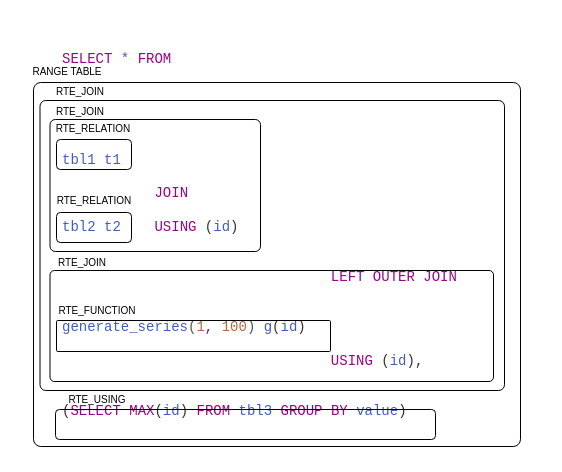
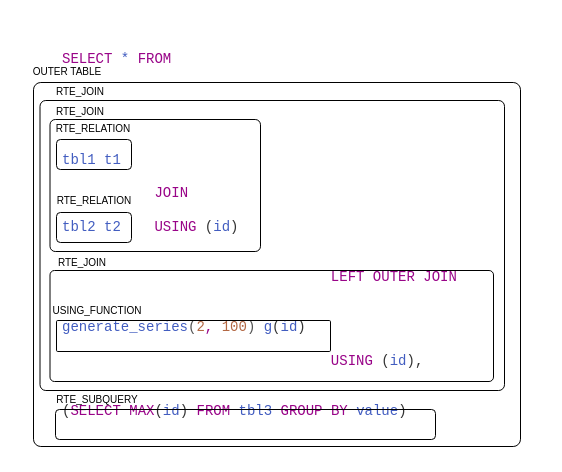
- <mxCell id="18" value="RANGE TABLE" style="text;html=1;align=center;verticalAlign=middle;whiteSpace=wrap;rounded=0;fontSize=10;" parent="1" vertex="1"><mxGeometry x="20" y="56" width="94" height="30" as="geometry" /></mxCell>
+ <mxCell id="18" value="OUTER TABLE" style="text;html=1;align=center;verticalAlign=middle;whiteSpace=wrap;rounded=0;fontSize=10;" parent="1" vertex="1"><mxGeometry x="20" y="56" width="94" height="30" as="geometry" /></mxCell>
- <mxCell id="2" value="&lt;div style=&quot;font-size: 14px;&quot;&gt;&lt;span style=&quot;background-color: initial; font-size: 14px;&quot;&gt;&lt;font color=&quot;#990488&quot; style=&quot;font-size: 14px;&quot;&gt;SELECT&lt;/font&gt;&amp;nbsp;&lt;font color=&quot;#425dc0&quot; style=&quot;font-size: 14px;&quot;&gt;*&lt;/font&gt;&lt;font color=&quot;#990488&quot; style=&quot;font-size: 14px;&quot;&gt;&amp;nbsp;FROM&lt;/font&gt;&lt;/span&gt;&lt;/div&gt;&lt;div style=&quot;font-size: 14px;&quot;&gt;&lt;span style=&quot;background-color: initial; font-size: 14px;&quot;&gt;&lt;br style=&quot;font-size: 14px;&quot;&gt;&lt;/span&gt;&lt;/div&gt;&lt;div style=&quot;font-size: 14px;&quot;&gt;&lt;span style=&quot;background-color: initial; font-size: 14px;&quot;&gt;&amp;nbsp;&lt;/span&gt;&lt;/div&gt;&lt;div style=&quot;font-size: 14px;&quot;&gt;&lt;span style=&quot;background-color: initial; font-size: 14px;&quot;&gt;&lt;font color=&quot;#425dc0&quot; style=&quot;font-size: 14px;&quot;&gt;&lt;br style=&quot;font-size: 14px;&quot;&gt;&lt;/font&gt;&lt;/span&gt;&lt;/div&gt;&lt;div style=&quot;font-size: 14px;&quot;&gt;&lt;span style=&quot;background-color: initial; font-size: 14px;&quot;&gt;&lt;font color=&quot;#425dc0&quot; style=&quot;font-size: 14px;&quot;&gt;&lt;br style=&quot;font-size: 14px;&quot;&gt;&lt;/font&gt;&lt;/span&gt;&lt;/div&gt;&lt;div style=&quot;font-size: 14px;&quot;&gt;&lt;span style=&quot;background-color: initial; font-size: 14px;&quot;&gt;&lt;font color=&quot;#425dc0&quot; style=&quot;font-size: 14px;&quot;&gt;&lt;br style=&quot;font-size: 14px;&quot;&gt;&lt;/font&gt;&lt;/span&gt;&lt;/div&gt;&lt;div style=&quot;font-size: 14px;&quot;&gt;&lt;span style=&quot;background-color: initial; font-size: 14px;&quot;&gt;&lt;font color=&quot;#425dc0&quot; style=&quot;font-size: 14px;&quot;&gt;tbl1 t1&lt;/font&gt;&lt;font color=&quot;#990488&quot; style=&quot;font-size: 14px;&quot;&gt;&amp;nbsp;&lt;/font&gt;&lt;/span&gt;&lt;/div&gt;&lt;div style=&quot;font-size: 14px;&quot;&gt;&lt;span style=&quot;background-color: initial; color: rgb(153, 4, 136); font-size: 14px;&quot;&gt;&lt;br style=&quot;font-size: 14px;&quot;&gt;&lt;/span&gt;&lt;/div&gt;&lt;div style=&quot;font-size: 14px;&quot;&gt;&lt;span style=&quot;background-color: initial; color: rgb(153, 4, 136); font-size: 14px;&quot;&gt;&lt;span style=&quot;white-space: pre; font-size: 14px;&quot;&gt;&#09;&lt;/span&gt;&amp;nbsp; &amp;nbsp;JOIN&amp;nbsp;&lt;/span&gt;&lt;/div&gt;&lt;div style=&quot;font-size: 14px;&quot;&gt;&lt;span style=&quot;background-color: initial; color: rgb(66, 93, 192); font-size: 14px;&quot;&gt;&lt;br style=&quot;font-size: 14px;&quot;&gt;&lt;/span&gt;&lt;/div&gt;&lt;div style=&quot;font-size: 14px;&quot;&gt;&lt;span style=&quot;background-color: initial; color: rgb(66, 93, 192); font-size: 14px;&quot;&gt;tbl2 t2&amp;nbsp; &amp;nbsp;&amp;nbsp;&lt;/span&gt;&lt;font color=&quot;#990488&quot; style=&quot;background-color: initial; font-size: 14px;&quot;&gt;USING&lt;/font&gt;&lt;span style=&quot;background-color: initial; color: rgb(66, 93, 192); font-size: 14px;&quot;&gt;&amp;nbsp;&lt;/span&gt;&lt;font color=&quot;#333333&quot; style=&quot;background-color: initial; color: rgb(51, 51, 51); font-size: 14px;&quot;&gt;(&lt;/font&gt;&lt;font color=&quot;#425dc0&quot; style=&quot;background-color: initial; font-size: 14px;&quot;&gt;id&lt;/font&gt;&lt;font color=&quot;#333333&quot; style=&quot;background-color: initial; color: rgb(51, 51, 51); font-size: 14px;&quot;&gt;)&lt;/font&gt;&lt;br style=&quot;font-size: 14px;&quot;&gt;&lt;/div&gt;&lt;div style=&quot;color: rgb(51, 51, 51); font-size: 14px;&quot;&gt;&lt;font color=&quot;#333333&quot; style=&quot;font-size: 14px;&quot;&gt;&lt;br style=&quot;font-size: 14px;&quot;&gt;&lt;/font&gt;&lt;/div&gt;&lt;div style=&quot;font-size: 14px;&quot;&gt;&lt;br style=&quot;font-size: 14px;&quot;&gt;&lt;/div&gt;&lt;div style=&quot;font-size: 14px;&quot;&gt;&lt;font color=&quot;#990488&quot; style=&quot;font-size: 14px;&quot;&gt;&lt;span style=&quot;white-space: pre; font-size: 14px;&quot;&gt;&#09;&lt;/span&gt;&lt;span style=&quot;white-space: pre; font-size: 14px;&quot;&gt;&#09;&lt;/span&gt;&lt;span style=&quot;white-space: pre; font-size: 14px;&quot;&gt;&#09;&lt;/span&gt;&lt;span style=&quot;white-space: pre; font-size: 14px;&quot;&gt;&#09;&lt;/span&gt;LEFT OUTER JOIN&lt;/font&gt;&lt;/div&gt;&lt;div style=&quot;font-size: 14px;&quot;&gt;&lt;font color=&quot;#990488&quot; style=&quot;font-size: 14px;&quot;&gt;&lt;br style=&quot;font-size: 14px;&quot;&gt;&lt;/font&gt;&lt;/div&gt;&lt;div style=&quot;font-size: 14px;&quot;&gt;&lt;font color=&quot;#425dc0&quot; style=&quot;font-size: 14px;&quot;&gt;&lt;br style=&quot;font-size: 14px;&quot;&gt;&lt;/font&gt;&lt;/div&gt;&lt;div style=&quot;font-size: 14px;&quot;&gt;&lt;font color=&quot;#425dc0&quot; style=&quot;font-size: 14px;&quot;&gt;generate_series&lt;/font&gt;&lt;font color=&quot;#545454&quot; style=&quot;font-size: 14px;&quot;&gt;(&lt;/font&gt;&lt;font color=&quot;#b36844&quot; style=&quot;font-size: 14px;&quot;&gt;1&lt;/font&gt;&lt;font color=&quot;#990488&quot; style=&quot;font-size: 14px;&quot;&gt;, &lt;/font&gt;&lt;font color=&quot;#b36844&quot; style=&quot;font-size: 14px;&quot;&gt;100&lt;/font&gt;&lt;font color=&quot;#545454&quot; style=&quot;font-size: 14px;&quot;&gt;)&lt;/font&gt;&lt;font color=&quot;#990488&quot; style=&quot;font-size: 14px;&quot;&gt; &lt;/font&gt;&lt;font color=&quot;#425dc0&quot; style=&quot;font-size: 14px;&quot;&gt;g&lt;/font&gt;&lt;font color=&quot;#333333&quot; style=&quot;background-color: initial; color: rgb(51, 51, 51); font-size: 14px;&quot;&gt;(&lt;/font&gt;&lt;font color=&quot;#425dc0&quot; style=&quot;background-color: initial; font-size: 14px;&quot;&gt;id&lt;/font&gt;&lt;font color=&quot;#333333&quot; style=&quot;background-color: initial; color: rgb(51, 51, 51); font-size: 14px;&quot;&gt;)&lt;/font&gt;&lt;/div&gt;&lt;div style=&quot;font-size: 14px;&quot;&gt;&lt;font color=&quot;#990488&quot; style=&quot;font-size: 14px;&quot;&gt;&lt;br style=&quot;font-size: 14px;&quot;&gt;&lt;/font&gt;&lt;/div&gt;&lt;div style=&quot;font-size: 14px;&quot;&gt;&lt;font color=&quot;#990488&quot; style=&quot;font-size: 14px;&quot;&gt;&amp;nbsp; &amp;nbsp; &amp;nbsp; &amp;nbsp; &amp;nbsp; &amp;nbsp; &amp;nbsp; &amp;nbsp; &amp;nbsp; &amp;nbsp; &amp;nbsp; &amp;nbsp; &amp;nbsp; &amp;nbsp; &amp;nbsp; &amp;nbsp; USING&amp;nbsp;&lt;/font&gt;&lt;font color=&quot;#333333&quot; style=&quot;background-color: initial; color: rgb(51, 51, 51); font-size: 14px;&quot;&gt;(&lt;/font&gt;&lt;font color=&quot;#425dc0&quot; style=&quot;background-color: initial; font-size: 14px;&quot;&gt;id&lt;/font&gt;&lt;font color=&quot;#333333&quot; style=&quot;background-color: initial; color: rgb(51, 51, 51); font-size: 14px;&quot;&gt;),&lt;/font&gt;&lt;/div&gt;&lt;div style=&quot;color: rgb(51, 51, 51); font-size: 14px;&quot;&gt;&lt;font color=&quot;#333333&quot; style=&quot;font-size: 14px;&quot;&gt;&lt;br style=&quot;font-size: 14px;&quot;&gt;&lt;/font&gt;&lt;/div&gt;&lt;font color=&quot;#333333&quot; style=&quot;font-size: 14px;&quot;&gt;&lt;div style=&quot;font-size: 14px;&quot;&gt;&lt;font color=&quot;#333333&quot; style=&quot;font-size: 14px;&quot;&gt;&lt;br style=&quot;font-size: 14px;&quot;&gt;&lt;/font&gt;&lt;/div&gt;(&lt;/font&gt;&lt;font color=&quot;#990488&quot; style=&quot;background-color: initial; font-size: 14px;&quot;&gt;SELECT&lt;/font&gt;&lt;span style=&quot;background-color: initial; font-size: 14px;&quot;&gt; &lt;/span&gt;&lt;font color=&quot;#990488&quot; style=&quot;background-color: initial; font-size: 14px;&quot;&gt;MAX&lt;/font&gt;&lt;font color=&quot;#333333&quot; style=&quot;background-color: initial; font-size: 14px;&quot;&gt;(&lt;/font&gt;&lt;font color=&quot;#425dc0&quot; style=&quot;background-color: initial; font-size: 14px;&quot;&gt;id&lt;/font&gt;&lt;font color=&quot;#333333&quot; style=&quot;background-color: initial; font-size: 14px;&quot;&gt;)&lt;/font&gt;&lt;span style=&quot;background-color: initial; font-size: 14px;&quot;&gt;&amp;nbsp;&lt;/span&gt;&lt;font color=&quot;#990488&quot; style=&quot;background-color: initial; font-size: 14px;&quot;&gt;FROM&lt;/font&gt;&lt;span style=&quot;background-color: initial; font-size: 14px;&quot;&gt; &lt;/span&gt;&lt;font color=&quot;#425dc0&quot; style=&quot;background-color: initial; font-size: 14px;&quot;&gt;tbl3&lt;/font&gt;&lt;span style=&quot;background-color: initial; font-size: 14px;&quot;&gt;&amp;nbsp;&lt;/span&gt;&lt;font color=&quot;#990488&quot; style=&quot;background-color: initial; font-size: 14px;&quot;&gt;GROUP BY&lt;/font&gt;&lt;font color=&quot;#425dc0&quot; style=&quot;background-color: initial; font-size: 14px;&quot;&gt; value&lt;/font&gt;&lt;span style=&quot;background-color: initial; color: rgb(51, 51, 51); font-size: 14px;&quot;&gt;)&lt;/span&gt;" style="text;html=1;align=left;verticalAlign=middle;whiteSpace=wrap;rounded=0;fontFamily=Courier New;shadow=0;horizontal=1;spacing=2;fontSize=14;" parent="1" vertex="1"><mxGeometry x="60" y="20" width="480" height="430" as="geometry" /></mxCell>
+ <mxCell id="2" value="&lt;div style=&quot;font-size: 14px;&quot;&gt;&lt;span style=&quot;background-color: initial; font-size: 14px;&quot;&gt;&lt;font color=&quot;#990488&quot; style=&quot;font-size: 14px;&quot;&gt;SELECT&lt;/font&gt;&amp;nbsp;&lt;font color=&quot;#425dc0&quot; style=&quot;font-size: 14px;&quot;&gt;*&lt;/font&gt;&lt;font color=&quot;#990488&quot; style=&quot;font-size: 14px;&quot;&gt;&amp;nbsp;FROM&lt;/font&gt;&lt;/span&gt;&lt;/div&gt;&lt;div style=&quot;font-size: 14px;&quot;&gt;&lt;span style=&quot;background-color: initial; font-size: 14px;&quot;&gt;&lt;br style=&quot;font-size: 14px;&quot;&gt;&lt;/span&gt;&lt;/div&gt;&lt;div style=&quot;font-size: 14px;&quot;&gt;&lt;span style=&quot;background-color: initial; font-size: 14px;&quot;&gt;&amp;nbsp;&lt;/span&gt;&lt;/div&gt;&lt;div style=&quot;font-size: 14px;&quot;&gt;&lt;span style=&quot;background-color: initial; font-size: 14px;&quot;&gt;&lt;font color=&quot;#425dc0&quot; style=&quot;font-size: 14px;&quot;&gt;&lt;br style=&quot;font-size: 14px;&quot;&gt;&lt;/font&gt;&lt;/span&gt;&lt;/div&gt;&lt;div style=&quot;font-size: 14px;&quot;&gt;&lt;span style=&quot;background-color: initial; font-size: 14px;&quot;&gt;&lt;font color=&quot;#425dc0&quot; style=&quot;font-size: 14px;&quot;&gt;&lt;br style=&quot;font-size: 14px;&quot;&gt;&lt;/font&gt;&lt;/span&gt;&lt;/div&gt;&lt;div style=&quot;font-size: 14px;&quot;&gt;&lt;span style=&quot;background-color: initial; font-size: 14px;&quot;&gt;&lt;font color=&quot;#425dc0&quot; style=&quot;font-size: 14px;&quot;&gt;&lt;br style=&quot;font-size: 14px;&quot;&gt;&lt;/font&gt;&lt;/span&gt;&lt;/div&gt;&lt;div style=&quot;font-size: 14px;&quot;&gt;&lt;span style=&quot;background-color: initial; font-size: 14px;&quot;&gt;&lt;font color=&quot;#425dc0&quot; style=&quot;font-size: 14px;&quot;&gt;tbl1 t1&lt;/font&gt;&lt;font color=&quot;#990488&quot; style=&quot;font-size: 14px;&quot;&gt;&amp;nbsp;&lt;/font&gt;&lt;/span&gt;&lt;/div&gt;&lt;div style=&quot;font-size: 14px;&quot;&gt;&lt;span style=&quot;background-color: initial; color: rgb(153, 4, 136); font-size: 14px;&quot;&gt;&lt;br style=&quot;font-size: 14px;&quot;&gt;&lt;/span&gt;&lt;/div&gt;&lt;div style=&quot;font-size: 14px;&quot;&gt;&lt;span style=&quot;background-color: initial; color: rgb(153, 4, 136); font-size: 14px;&quot;&gt;&lt;span style=&quot;white-space: pre; font-size: 14px;&quot;&gt;&#09;&lt;/span&gt;&amp;nbsp; &amp;nbsp;JOIN&amp;nbsp;&lt;/span&gt;&lt;/div&gt;&lt;div style=&quot;font-size: 14px;&quot;&gt;&lt;span style=&quot;background-color: initial; color: rgb(66, 93, 192); font-size: 14px;&quot;&gt;&lt;br style=&quot;font-size: 14px;&quot;&gt;&lt;/span&gt;&lt;/div&gt;&lt;div style=&quot;font-size: 14px;&quot;&gt;&lt;span style=&quot;background-color: initial; color: rgb(66, 93, 192); font-size: 14px;&quot;&gt;tbl2 t2&amp;nbsp; &amp;nbsp;&amp;nbsp;&lt;/span&gt;&lt;font color=&quot;#990488&quot; style=&quot;background-color: initial; font-size: 14px;&quot;&gt;USING&lt;/font&gt;&lt;span style=&quot;background-color: initial; color: rgb(66, 93, 192); font-size: 14px;&quot;&gt;&amp;nbsp;&lt;/span&gt;&lt;font color=&quot;#333333&quot; style=&quot;background-color: initial; color: rgb(51, 51, 51); font-size: 14px;&quot;&gt;(&lt;/font&gt;&lt;font color=&quot;#425dc0&quot; style=&quot;background-color: initial; font-size: 14px;&quot;&gt;id&lt;/font&gt;&lt;font color=&quot;#333333&quot; style=&quot;background-color: initial; color: rgb(51, 51, 51); font-size: 14px;&quot;&gt;)&lt;/font&gt;&lt;br style=&quot;font-size: 14px;&quot;&gt;&lt;/div&gt;&lt;div style=&quot;color: rgb(51, 51, 51); font-size: 14px;&quot;&gt;&lt;font color=&quot;#333333&quot; style=&quot;font-size: 14px;&quot;&gt;&lt;br style=&quot;font-size: 14px;&quot;&gt;&lt;/font&gt;&lt;/div&gt;&lt;div style=&quot;font-size: 14px;&quot;&gt;&lt;br style=&quot;font-size: 14px;&quot;&gt;&lt;/div&gt;&lt;div style=&quot;font-size: 14px;&quot;&gt;&lt;font color=&quot;#990488&quot; style=&quot;font-size: 14px;&quot;&gt;&lt;span style=&quot;white-space: pre; font-size: 14px;&quot;&gt;&#09;&lt;/span&gt;&lt;span style=&quot;white-space: pre; font-size: 14px;&quot;&gt;&#09;&lt;/span&gt;&lt;span style=&quot;white-space: pre; font-size: 14px;&quot;&gt;&#09;&lt;/span&gt;&lt;span style=&quot;white-space: pre; font-size: 14px;&quot;&gt;&#09;&lt;/span&gt;LEFT OUTER JOIN&lt;/font&gt;&lt;/div&gt;&lt;div style=&quot;font-size: 14px;&quot;&gt;&lt;font color=&quot;#990488&quot; style=&quot;font-size: 14px;&quot;&gt;&lt;br style=&quot;font-size: 14px;&quot;&gt;&lt;/font&gt;&lt;/div&gt;&lt;div style=&quot;font-size: 14px;&quot;&gt;&lt;font color=&quot;#425dc0&quot; style=&quot;font-size: 14px;&quot;&gt;&lt;br style=&quot;font-size: 14px;&quot;&gt;&lt;/font&gt;&lt;/div&gt;&lt;div style=&quot;font-size: 14px;&quot;&gt;&lt;font color=&quot;#425dc0&quot; style=&quot;font-size: 14px;&quot;&gt;generate_series&lt;/font&gt;&lt;font color=&quot;#545454&quot; style=&quot;font-size: 14px;&quot;&gt;(&lt;/font&gt;&lt;font color=&quot;#b36844&quot; style=&quot;font-size: 14px;&quot;&gt;2&lt;/font&gt;&lt;font color=&quot;#990488&quot; style=&quot;font-size: 14px;&quot;&gt;, &lt;/font&gt;&lt;font color=&quot;#b36844&quot; style=&quot;font-size: 14px;&quot;&gt;100&lt;/font&gt;&lt;font color=&quot;#545454&quot; style=&quot;font-size: 14px;&quot;&gt;)&lt;/font&gt;&lt;font color=&quot;#990488&quot; style=&quot;font-size: 14px;&quot;&gt; &lt;/font&gt;&lt;font color=&quot;#425dc0&quot; style=&quot;font-size: 14px;&quot;&gt;g&lt;/font&gt;&lt;font color=&quot;#333333&quot; style=&quot;background-color: initial; color: rgb(51, 51, 51); font-size: 14px;&quot;&gt;(&lt;/font&gt;&lt;font color=&quot;#425dc0&quot; style=&quot;background-color: initial; font-size: 14px;&quot;&gt;id&lt;/font&gt;&lt;font color=&quot;#333333&quot; style=&quot;background-color: initial; color: rgb(51, 51, 51); font-size: 14px;&quot;&gt;)&lt;/font&gt;&lt;/div&gt;&lt;div style=&quot;font-size: 14px;&quot;&gt;&lt;font color=&quot;#990488&quot; style=&quot;font-size: 14px;&quot;&gt;&lt;br style=&quot;font-size: 14px;&quot;&gt;&lt;/font&gt;&lt;/div&gt;&lt;div style=&quot;font-size: 14px;&quot;&gt;&lt;font color=&quot;#990488&quot; style=&quot;font-size: 14px;&quot;&gt;&amp;nbsp; &amp;nbsp; &amp;nbsp; &amp;nbsp; &amp;nbsp; &amp;nbsp; &amp;nbsp; &amp;nbsp; &amp;nbsp; &amp;nbsp; &amp;nbsp; &amp;nbsp; &amp;nbsp; &amp;nbsp; &amp;nbsp; &amp;nbsp; USING&amp;nbsp;&lt;/font&gt;&lt;font color=&quot;#333333&quot; style=&quot;background-color: initial; color: rgb(51, 51, 51); font-size: 14px;&quot;&gt;(&lt;/font&gt;&lt;font color=&quot;#425dc0&quot; style=&quot;background-color: initial; font-size: 14px;&quot;&gt;id&lt;/font&gt;&lt;font color=&quot;#333333&quot; style=&quot;background-color: initial; color: rgb(51, 51, 51); font-size: 14px;&quot;&gt;),&lt;/font&gt;&lt;/div&gt;&lt;div style=&quot;color: rgb(51, 51, 51); font-size: 14px;&quot;&gt;&lt;font color=&quot;#333333&quot; style=&quot;font-size: 14px;&quot;&gt;&lt;br style=&quot;font-size: 14px;&quot;&gt;&lt;/font&gt;&lt;/div&gt;&lt;font color=&quot;#333333&quot; style=&quot;font-size: 14px;&quot;&gt;&lt;div style=&quot;font-size: 14px;&quot;&gt;&lt;font color=&quot;#333333&quot; style=&quot;font-size: 14px;&quot;&gt;&lt;br style=&quot;font-size: 14px;&quot;&gt;&lt;/font&gt;&lt;/div&gt;(&lt;/font&gt;&lt;font color=&quot;#990488&quot; style=&quot;background-color: initial; font-size: 14px;&quot;&gt;SELECT&lt;/font&gt;&lt;span style=&quot;background-color: initial; font-size: 14px;&quot;&gt; &lt;/span&gt;&lt;font color=&quot;#990488&quot; style=&quot;background-color: initial; font-size: 14px;&quot;&gt;MAX&lt;/font&gt;&lt;font color=&quot;#333333&quot; style=&quot;background-color: initial; font-size: 14px;&quot;&gt;(&lt;/font&gt;&lt;font color=&quot;#425dc0&quot; style=&quot;background-color: initial; font-size: 14px;&quot;&gt;id&lt;/font&gt;&lt;font color=&quot;#333333&quot; style=&quot;background-color: initial; font-size: 14px;&quot;&gt;)&lt;/font&gt;&lt;span style=&quot;background-color: initial; font-size: 14px;&quot;&gt;&amp;nbsp;&lt;/span&gt;&lt;font color=&quot;#990488&quot; style=&quot;background-color: initial; font-size: 14px;&quot;&gt;FROM&lt;/font&gt;&lt;span style=&quot;background-color: initial; font-size: 14px;&quot;&gt; &lt;/span&gt;&lt;font color=&quot;#425dc0&quot; style=&quot;background-color: initial; font-size: 14px;&quot;&gt;tbl3&lt;/font&gt;&lt;span style=&quot;background-color: initial; font-size: 14px;&quot;&gt;&amp;nbsp;&lt;/span&gt;&lt;font color=&quot;#990488&quot; style=&quot;background-color: initial; font-size: 14px;&quot;&gt;GROUP BY&lt;/font&gt;&lt;font color=&quot;#425dc0&quot; style=&quot;background-color: initial; font-size: 14px;&quot;&gt; value&lt;/font&gt;&lt;span style=&quot;background-color: initial; color: rgb(51, 51, 51); font-size: 14px;&quot;&gt;)&lt;/span&gt;" style="text;html=1;align=left;verticalAlign=middle;whiteSpace=wrap;rounded=0;fontFamily=Courier New;shadow=0;horizontal=1;spacing=2;fontSize=14;" parent="1" vertex="1"><mxGeometry x="60" y="20" width="480" height="430" as="geometry" /></mxCell>
- <mxCell id="10" value="RTE_FUNCTION" style="text;html=1;align=center;verticalAlign=middle;whiteSpace=wrap;rounded=0;fontSize=10;" parent="1" vertex="1"><mxGeometry x="49.5" y="295" width="94" height="30" as="geometry" /></mxCell>
+ <mxCell id="10" value="USING_FUNCTION" style="text;html=1;align=center;verticalAlign=middle;whiteSpace=wrap;rounded=0;fontSize=10;" parent="1" vertex="1"><mxGeometry x="49.5" y="295" width="94" height="30" as="geometry" /></mxCell>
- <mxCell id="14" value="RTE_USING" style="text;html=1;align=center;verticalAlign=middle;whiteSpace=wrap;rounded=0;fontSize=10;" parent="1" vertex="1"><mxGeometry x="49.5" y="384" width="94" height="30" as="geometry" /></mxCell>
+ <mxCell id="14" value="RTE_SUBQUERY" style="text;html=1;align=center;verticalAlign=middle;whiteSpace=wrap;rounded=0;fontSize=10;" parent="1" vertex="1"><mxGeometry x="49.5" y="384" width="94" height="30" as="geometry" /></mxCell>
